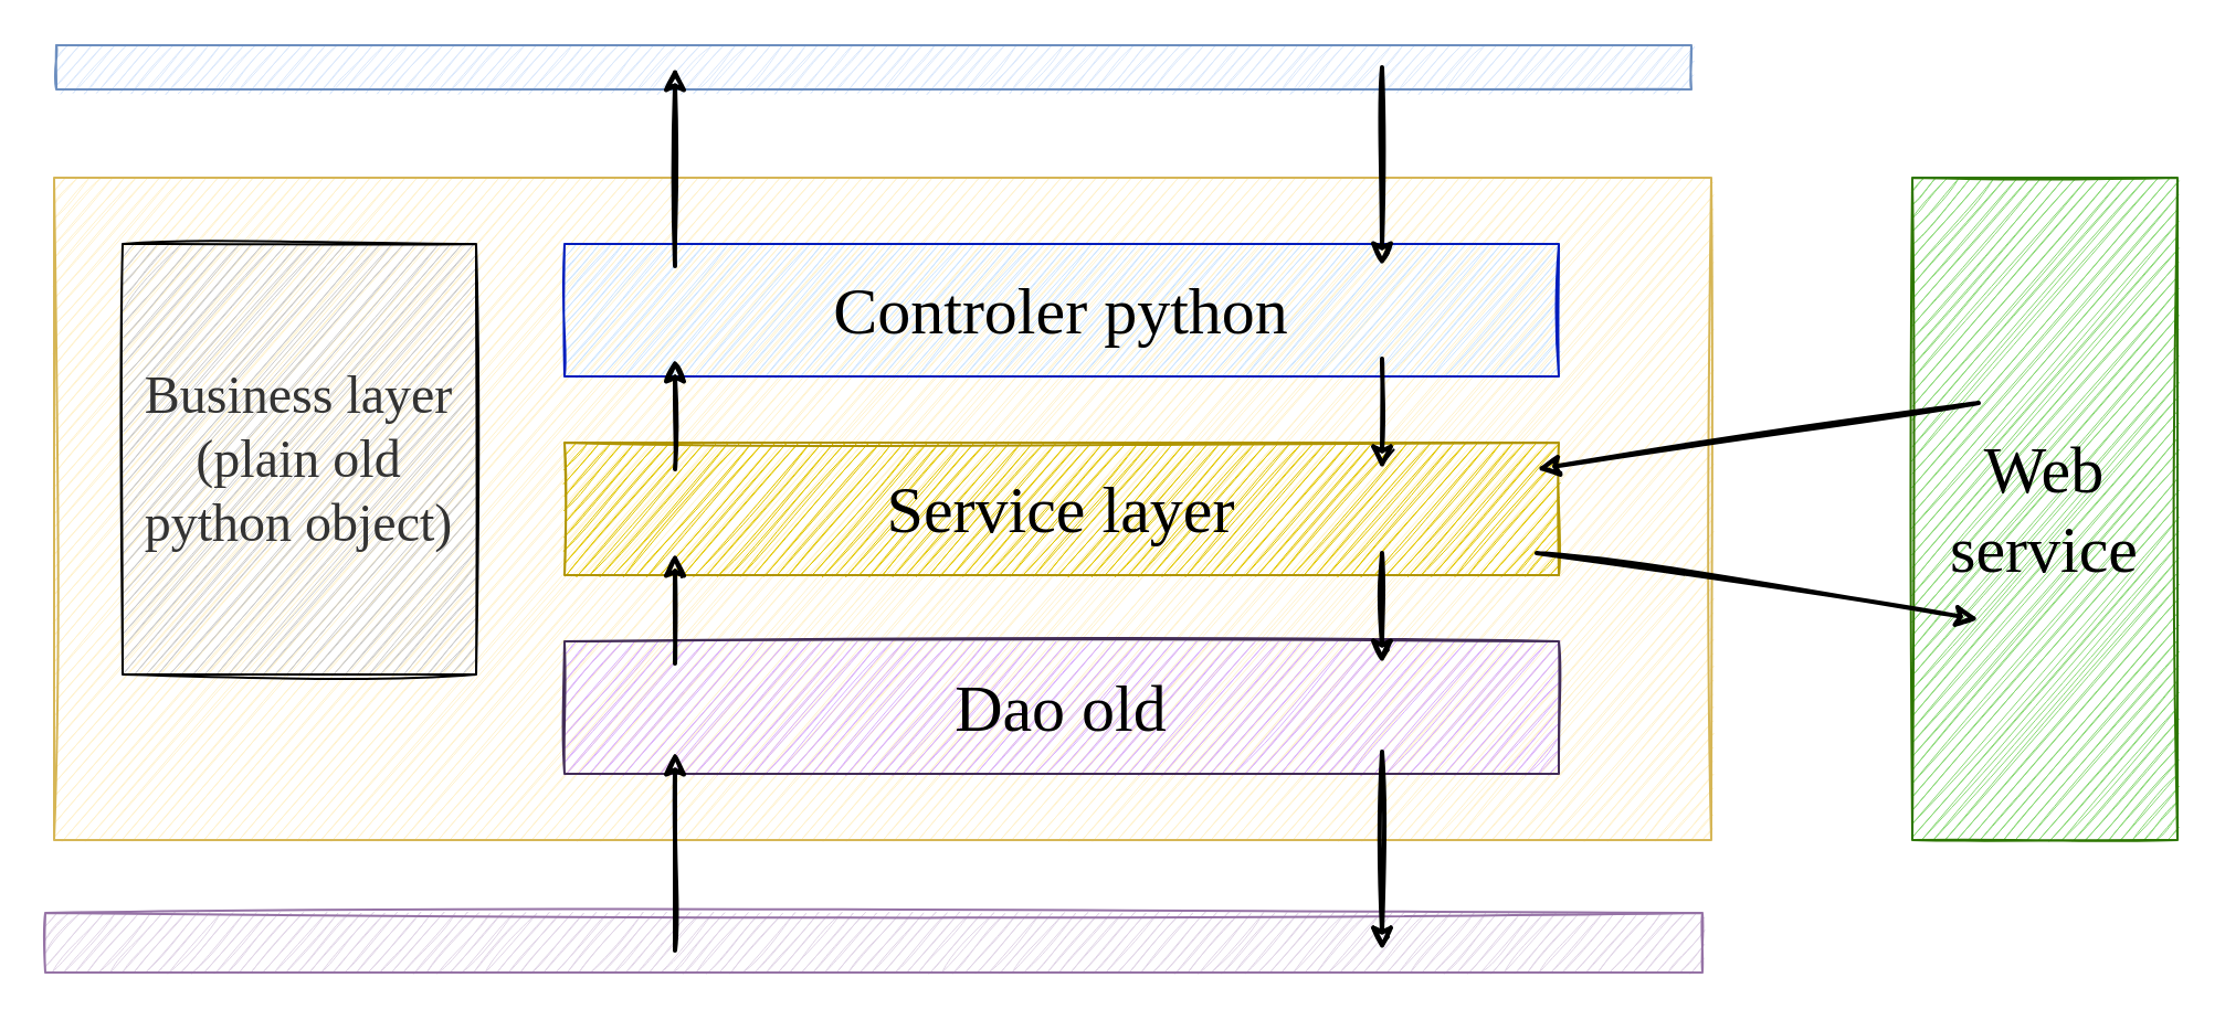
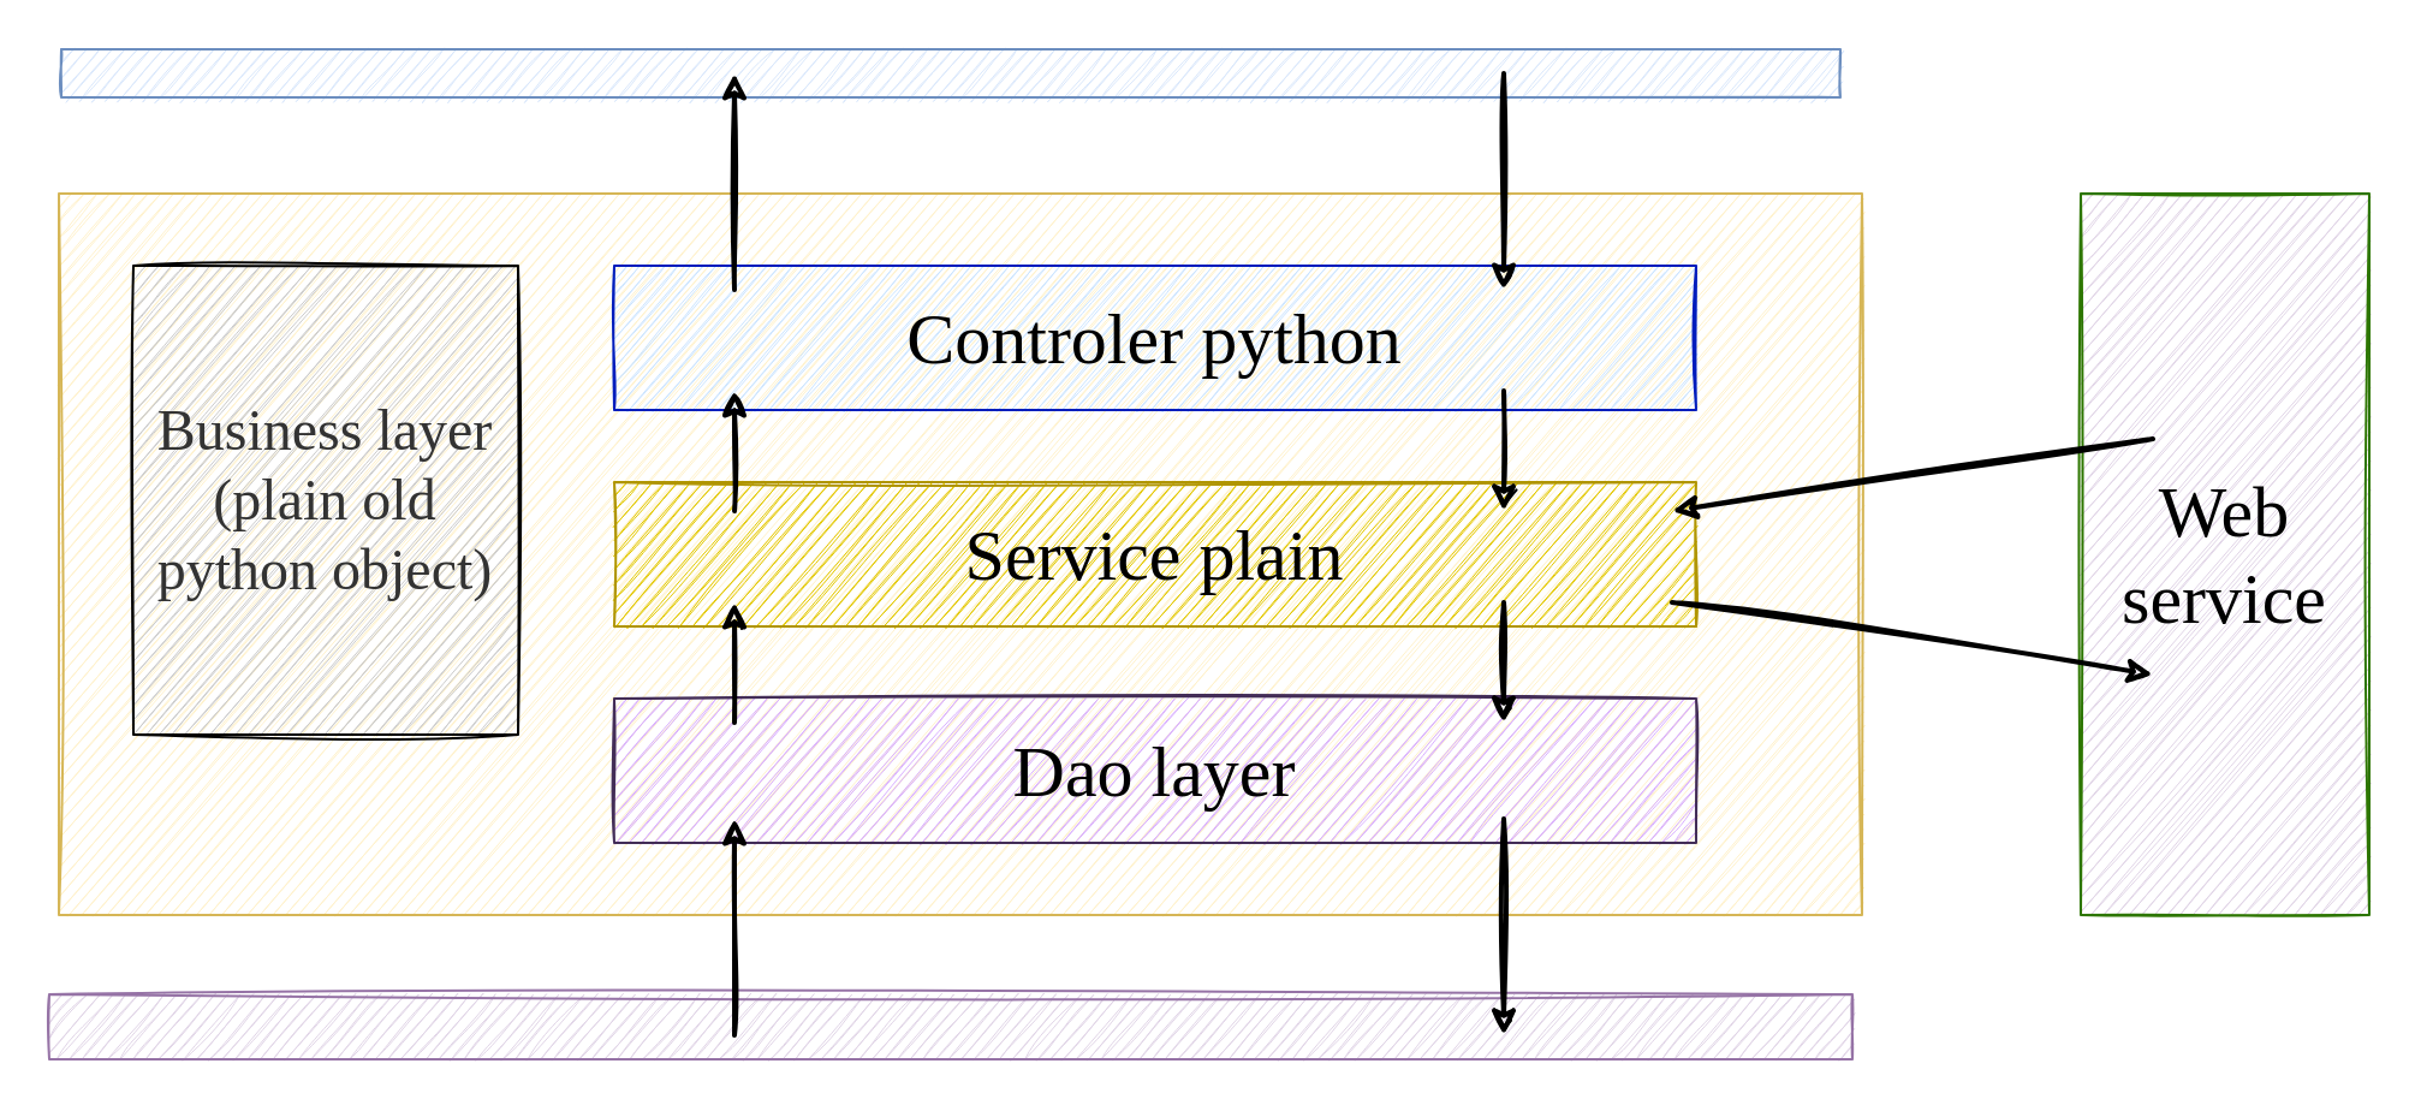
- <mxCell id="6" value="&lt;font face=&quot;Architects Daughter&quot; style=&quot;font-size: 30px&quot; color=&quot;#000000&quot;&gt;Service layer&lt;/font&gt;" style="rounded=0;whiteSpace=wrap;html=1;shadow=0;glass=0;sketch=1;strokeWidth=1;fillColor=#e3c800;strokeColor=#B09500;fontColor=#ffffff;" vertex="1" parent="1"><mxGeometry x="255" y="200" width="450" height="60" as="geometry" /></mxCell>
+ <mxCell id="6" value="&lt;font face=&quot;Architects Daughter&quot; style=&quot;font-size: 30px&quot; color=&quot;#000000&quot;&gt;Service plain&lt;/font&gt;" style="rounded=0;whiteSpace=wrap;html=1;shadow=0;glass=0;sketch=1;strokeWidth=1;fillColor=#e3c800;strokeColor=#B09500;fontColor=#ffffff;" vertex="1" parent="1"><mxGeometry x="255" y="200" width="450" height="60" as="geometry" /></mxCell>
- <mxCell id="8" value="&lt;font face=&quot;Architects Daughter&quot; style=&quot;font-size: 30px&quot; color=&quot;#000000&quot;&gt;Web service&lt;/font&gt;" style="rounded=0;whiteSpace=wrap;html=1;shadow=0;glass=0;sketch=1;strokeWidth=1;strokeColor=#2D7600;fontColor=#ffffff;fillColor=#89D975;" vertex="1" parent="1"><mxGeometry x="865" y="80" width="120" height="300" as="geometry" /></mxCell>
+ <mxCell id="8" value="&lt;font face=&quot;Architects Daughter&quot; style=&quot;font-size: 30px&quot; color=&quot;#000000&quot;&gt;Web service&lt;/font&gt;" style="rounded=0;whiteSpace=wrap;html=1;shadow=0;glass=0;sketch=1;strokeWidth=1;strokeColor=#2D7600;fontColor=#ffffff;fillColor=#e1d5e7;" vertex="1" parent="1"><mxGeometry x="865" y="80" width="120" height="300" as="geometry" /></mxCell>
- <mxCell id="7" value="&lt;font style=&quot;font-size: 30px&quot; face=&quot;Architects Daughter&quot; color=&quot;#000000&quot;&gt;Dao old&lt;/font&gt;" style="rounded=0;whiteSpace=wrap;html=1;shadow=0;glass=0;sketch=1;strokeWidth=1;strokeColor=#432D57;fontColor=#ffffff;fillColor=#DAB1FF;" vertex="1" parent="1"><mxGeometry x="255" y="290" width="450" height="60" as="geometry" /></mxCell>
+ <mxCell id="7" value="&lt;font style=&quot;font-size: 30px&quot; face=&quot;Architects Daughter&quot; color=&quot;#000000&quot;&gt;Dao layer&lt;/font&gt;" style="rounded=0;whiteSpace=wrap;html=1;shadow=0;glass=0;sketch=1;strokeWidth=1;strokeColor=#432D57;fontColor=#ffffff;fillColor=#DAB1FF;" vertex="1" parent="1"><mxGeometry x="255" y="290" width="450" height="60" as="geometry" /></mxCell>
